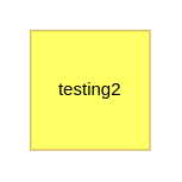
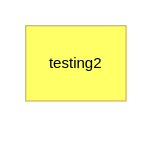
- <mxCell id="2" value="testing2" style="whiteSpace=wrap;html=1;aspect=fixed;strokeColor=#d6b656;fillColor=#FFFF66;" vertex="1" parent="1"><mxGeometry x="20" y="20" width="80" height="80" as="geometry" /></mxCell>
+ <mxCell id="2" value="testing2" style="whiteSpace=wrap;html=1;aspect=fixed;strokeColor=#d6b656;fillColor=#FFFF66;" vertex="1" parent="1"><mxGeometry x="20" y="20" width="80" height="60" as="geometry" /></mxCell>
